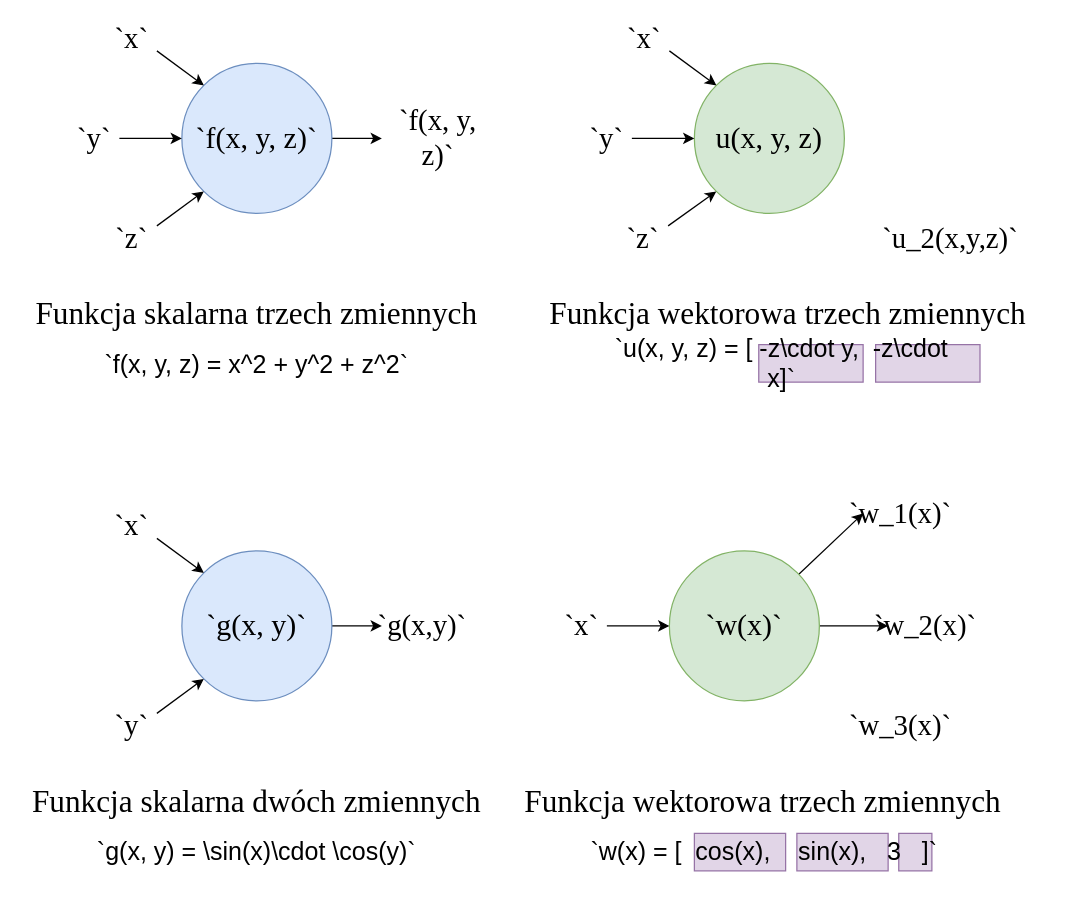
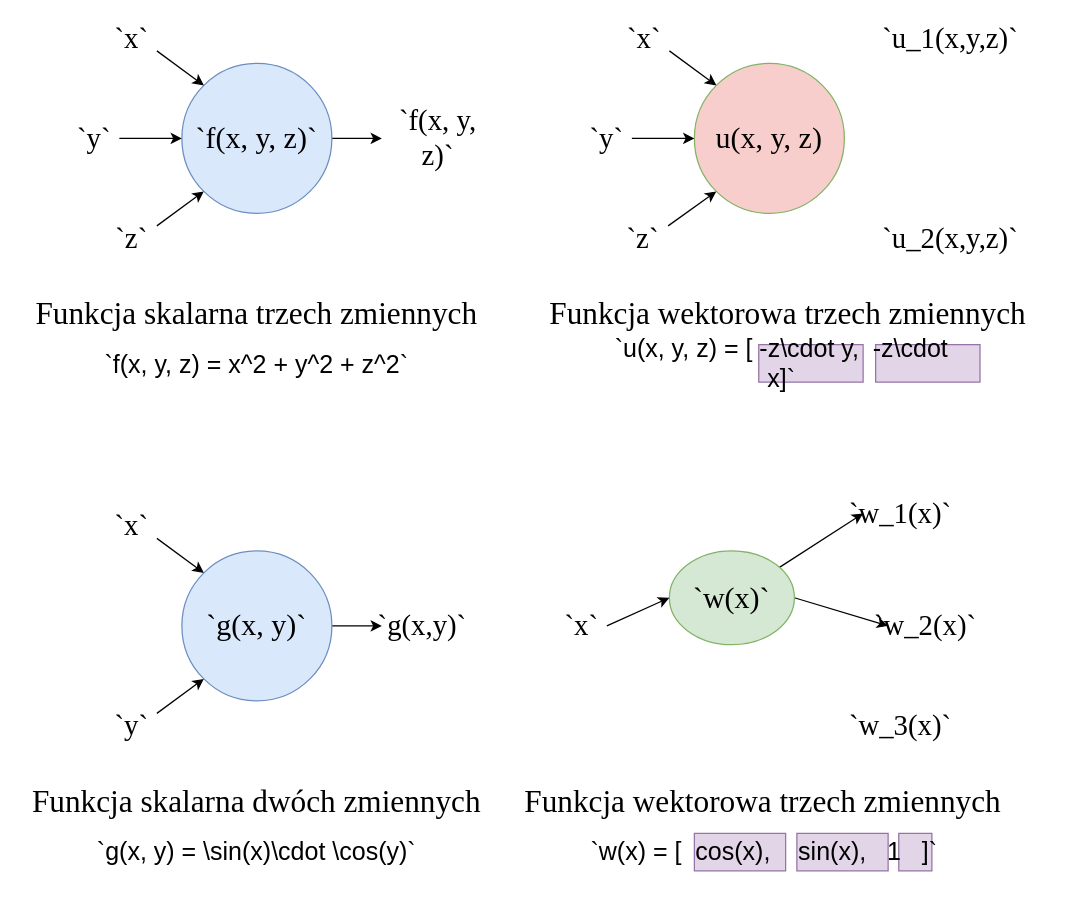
+ <mxCell id="32" value="&lt;font face=&quot;Garamond&quot; style=&quot;font-size: 23px&quot;&gt;`u_1(x,y,z)`&lt;br&gt;&lt;/font&gt;" style="text;html=1;strokeColor=none;fillColor=none;align=center;verticalAlign=middle;whiteSpace=wrap;rounded=0;fontSize=20;" vertex="1" parent="1"><mxGeometry x="710" y="20" width="100" height="20" as="geometry" /></mxCell>
- <mxCell id="25" value="&lt;font face=&quot;Garamond&quot; style=&quot;font-size: 24px&quot;&gt;u(x, y, z)&lt;/font&gt;" style="ellipse;whiteSpace=wrap;html=1;aspect=fixed;fontSize=20;fillColor=#d5e8d4;strokeColor=#82b366;" vertex="1" parent="1"><mxGeometry x="555" y="50" width="120" height="120" as="geometry" /></mxCell>
+ <mxCell id="25" value="&lt;font face=&quot;Garamond&quot; style=&quot;font-size: 24px&quot;&gt;u(x, y, z)&lt;/font&gt;" style="ellipse;whiteSpace=wrap;html=1;aspect=fixed;fontSize=20;fillColor=#f8cecc;strokeColor=#82b366;" vertex="1" parent="1"><mxGeometry x="555" y="50" width="120" height="120" as="geometry" /></mxCell>
- <mxCell id="37" value="&lt;font style=&quot;font-size: 24px&quot; face=&quot;Garamond&quot;&gt;`w(x)`&lt;/font&gt;" style="ellipse;whiteSpace=wrap;html=1;aspect=fixed;fontSize=20;fillColor=#d5e8d4;strokeColor=#82b366;" vertex="1" parent="1"><mxGeometry x="535" y="440" width="120" height="120" as="geometry" /></mxCell>
+ <mxCell id="37" value="&lt;font style=&quot;font-size: 24px&quot; face=&quot;Garamond&quot;&gt;`w(x)`&lt;/font&gt;" style="ellipse;whiteSpace=wrap;html=1;aspect=fixed;fontSize=20;fillColor=#d5e8d4;strokeColor=#82b366;" vertex="1" parent="1"><mxGeometry x="535" y="440" width="100" height="75" as="geometry" /></mxCell>
- <mxCell id="47" value="`w(x) = [&amp;nbsp; cos(x),&amp;nbsp; &amp;nbsp; sin(x),&amp;nbsp; &amp;nbsp;3&amp;nbsp; &amp;nbsp;]`" style="text;html=1;strokeColor=none;fillColor=none;align=center;verticalAlign=middle;whiteSpace=wrap;rounded=0;fontSize=20;" vertex="1" parent="1"><mxGeometry x="470.75" y="660" width="280" height="40" as="geometry" /></mxCell>
+ <mxCell id="47" value="`w(x) = [&amp;nbsp; cos(x),&amp;nbsp; &amp;nbsp; sin(x),&amp;nbsp; &amp;nbsp;1&amp;nbsp; &amp;nbsp;]`" style="text;html=1;strokeColor=none;fillColor=none;align=center;verticalAlign=middle;whiteSpace=wrap;rounded=0;fontSize=20;" vertex="1" parent="1"><mxGeometry x="470.75" y="660" width="280" height="40" as="geometry" /></mxCell>
